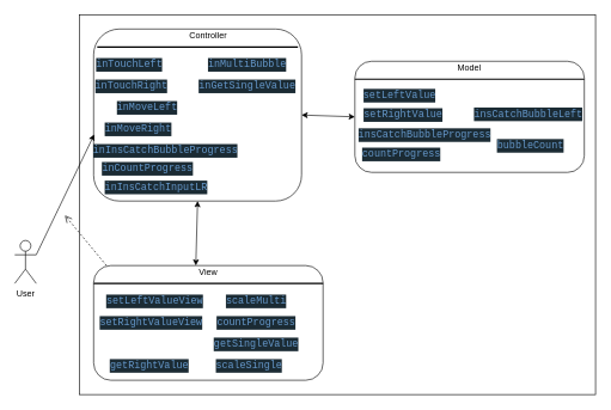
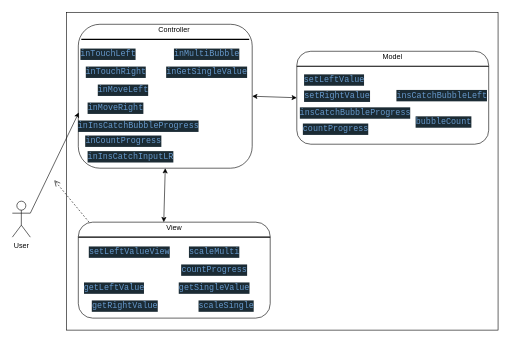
- <mxCell id="25" value="&lt;div style=&quot;color: rgb(205 , 211 , 222) ; background-color: rgb(27 , 43 , 52) ; font-family: &amp;#34;consolas&amp;#34; , &amp;#34;courier new&amp;#34; , monospace ; font-size: 14px ; line-height: 19px&quot;&gt;&lt;div style=&quot;font-family: &amp;#34;consolas&amp;#34; , &amp;#34;courier new&amp;#34; , monospace ; line-height: 19px&quot;&gt;&lt;div style=&quot;font-family: &amp;#34;consolas&amp;#34; , &amp;#34;courier new&amp;#34; , monospace ; line-height: 19px&quot;&gt;&lt;span style=&quot;color: #6699cc&quot;&gt;inTouchRight&lt;/span&gt;&lt;/div&gt;&lt;/div&gt;&lt;/div&gt;" style="text;html=1;strokeColor=none;fillColor=none;align=center;verticalAlign=middle;whiteSpace=wrap;rounded=0;" parent="1" vertex="1"><mxGeometry x="132.5" y="110" width="100" height="20" as="geometry" /></mxCell>
+ <mxCell id="25" value="&lt;div style=&quot;color: rgb(205 , 211 , 222) ; background-color: rgb(27 , 43 , 52) ; font-family: &amp;#34;consolas&amp;#34; , &amp;#34;courier new&amp;#34; , monospace ; font-size: 14px ; line-height: 19px&quot;&gt;&lt;div style=&quot;font-family: &amp;#34;consolas&amp;#34; , &amp;#34;courier new&amp;#34; , monospace ; line-height: 19px&quot;&gt;&lt;div style=&quot;font-family: &amp;#34;consolas&amp;#34; , &amp;#34;courier new&amp;#34; , monospace ; line-height: 19px&quot;&gt;&lt;span style=&quot;color: #6699cc&quot;&gt;inTouchRight&lt;/span&gt;&lt;/div&gt;&lt;/div&gt;&lt;/div&gt;" style="text;html=1;strokeColor=none;fillColor=none;align=center;verticalAlign=middle;whiteSpace=wrap;rounded=0;" parent="1" vertex="1"><mxGeometry x="142.5" y="110" width="100" height="20" as="geometry" /></mxCell>
- <mxCell id="36" value="&lt;div style=&quot;color: rgb(205 , 211 , 222) ; background-color: rgb(27 , 43 , 52) ; font-family: &amp;#34;consolas&amp;#34; , &amp;#34;courier new&amp;#34; , monospace ; font-size: 14px ; line-height: 19px&quot;&gt;&lt;span style=&quot;color: #6699cc&quot;&gt;setRightValueView&lt;/span&gt;&lt;/div&gt;" style="text;html=1;align=center;verticalAlign=middle;resizable=0;points=[];autosize=1;" vertex="1" parent="1"><mxGeometry x="135.01" y="440" width="150" height="20" as="geometry" /></mxCell>
+ <mxCell id="18" value="&lt;div style=&quot;color: rgb(205 , 211 , 222) ; background-color: rgb(27 , 43 , 52) ; font-family: &amp;#34;consolas&amp;#34; , &amp;#34;courier new&amp;#34; , monospace ; font-size: 14px ; line-height: 19px&quot;&gt;&lt;span style=&quot;color: #6699cc&quot;&gt;getLeftValue&lt;/span&gt;&lt;/div&gt;" style="text;html=1;strokeColor=none;fillColor=none;align=center;verticalAlign=middle;whiteSpace=wrap;rounded=0;" parent="1" vertex="1"><mxGeometry x="145.01" y="470" width="90" height="20" as="geometry" /></mxCell>
- <mxCell id="23" value="&lt;div style=&quot;color: rgb(205 , 211 , 222) ; background-color: rgb(27 , 43 , 52) ; font-family: &amp;#34;consolas&amp;#34; , &amp;#34;courier new&amp;#34; , monospace ; font-size: 14px ; line-height: 19px&quot;&gt;&lt;div style=&quot;font-family: &amp;#34;consolas&amp;#34; , &amp;#34;courier new&amp;#34; , monospace ; line-height: 19px&quot;&gt;&lt;div style=&quot;font-family: &amp;#34;consolas&amp;#34; , &amp;#34;courier new&amp;#34; , monospace ; line-height: 19px&quot;&gt;&lt;div style=&quot;font-family: &amp;#34;consolas&amp;#34; , &amp;#34;courier new&amp;#34; , monospace ; line-height: 19px&quot;&gt;&lt;div style=&quot;font-family: &amp;#34;consolas&amp;#34; , &amp;#34;courier new&amp;#34; , monospace ; line-height: 19px&quot;&gt;&lt;div style=&quot;font-family: &amp;#34;consolas&amp;#34; , &amp;#34;courier new&amp;#34; , monospace ; line-height: 19px&quot;&gt;&lt;span style=&quot;color: #6699cc&quot;&gt;scaleSingle&lt;/span&gt;&lt;/div&gt;&lt;/div&gt;&lt;/div&gt;&lt;/div&gt;&lt;/div&gt;&lt;/div&gt;" style="text;html=1;strokeColor=none;fillColor=none;align=center;verticalAlign=middle;whiteSpace=wrap;rounded=0;" parent="1" vertex="1"><mxGeometry x="304.01" y="500" width="86" height="20" as="geometry" /></mxCell>
+ <mxCell id="23" value="&lt;div style=&quot;color: rgb(205 , 211 , 222) ; background-color: rgb(27 , 43 , 52) ; font-family: &amp;#34;consolas&amp;#34; , &amp;#34;courier new&amp;#34; , monospace ; font-size: 14px ; line-height: 19px&quot;&gt;&lt;div style=&quot;font-family: &amp;#34;consolas&amp;#34; , &amp;#34;courier new&amp;#34; , monospace ; line-height: 19px&quot;&gt;&lt;div style=&quot;font-family: &amp;#34;consolas&amp;#34; , &amp;#34;courier new&amp;#34; , monospace ; line-height: 19px&quot;&gt;&lt;div style=&quot;font-family: &amp;#34;consolas&amp;#34; , &amp;#34;courier new&amp;#34; , monospace ; line-height: 19px&quot;&gt;&lt;div style=&quot;font-family: &amp;#34;consolas&amp;#34; , &amp;#34;courier new&amp;#34; , monospace ; line-height: 19px&quot;&gt;&lt;div style=&quot;font-family: &amp;#34;consolas&amp;#34; , &amp;#34;courier new&amp;#34; , monospace ; line-height: 19px&quot;&gt;&lt;span style=&quot;color: #6699cc&quot;&gt;scaleSingle&lt;/span&gt;&lt;/div&gt;&lt;/div&gt;&lt;/div&gt;&lt;/div&gt;&lt;/div&gt;&lt;/div&gt;" style="text;html=1;strokeColor=none;fillColor=none;align=center;verticalAlign=middle;whiteSpace=wrap;rounded=0;" parent="1" vertex="1"><mxGeometry x="334.01" y="500" width="86" height="20" as="geometry" /></mxCell>
